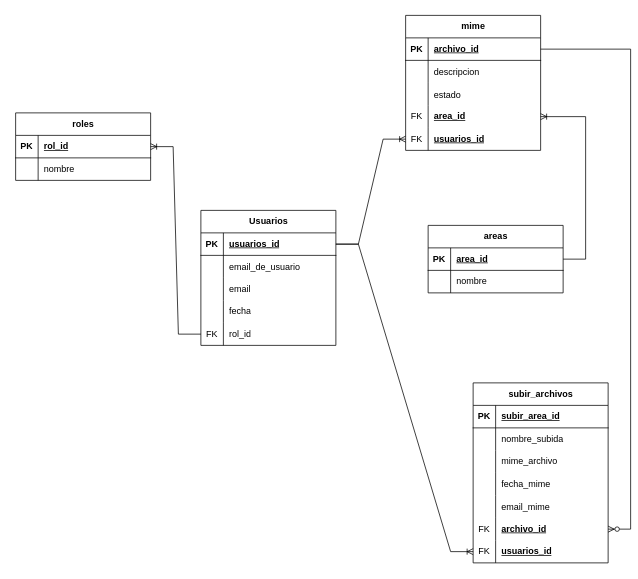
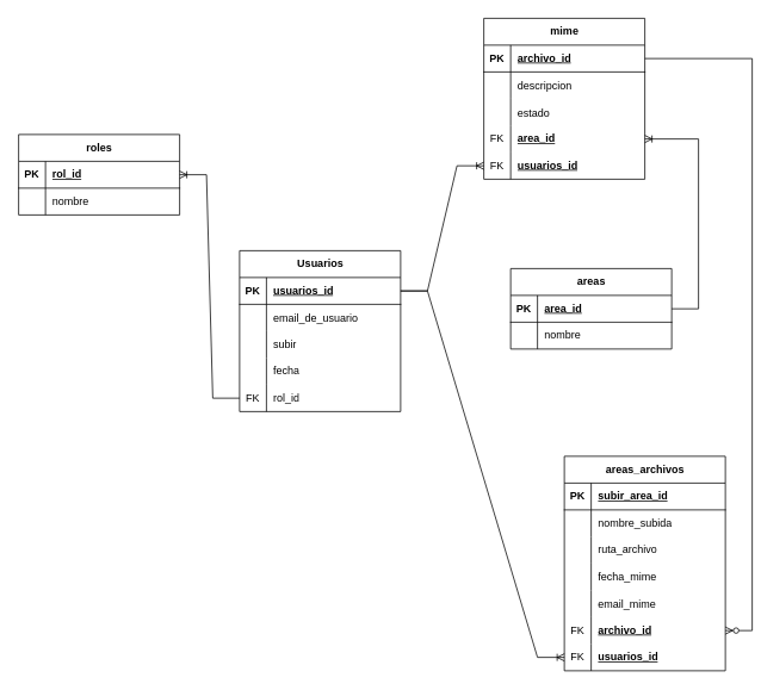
- <mxCell id="41" value="email" style="shape=partialRectangle;connectable=0;fillColor=none;top=0;left=0;bottom=0;right=0;align=left;spacingLeft=6;overflow=hidden;whiteSpace=wrap;html=1;" vertex="1" parent="39"><mxGeometry x="30" width="150" height="30" as="geometry"><mxRectangle width="150" height="30" as="alternateBounds" /></mxGeometry></mxCell>
+ <mxCell id="41" value="subir" style="shape=partialRectangle;connectable=0;fillColor=none;top=0;left=0;bottom=0;right=0;align=left;spacingLeft=6;overflow=hidden;whiteSpace=wrap;html=1;" vertex="1" parent="39"><mxGeometry x="30" width="150" height="30" as="geometry"><mxRectangle width="150" height="30" as="alternateBounds" /></mxGeometry></mxCell>
- <mxCell id="51" value="subir_archivos" style="shape=table;startSize=30;container=1;collapsible=1;childLayout=tableLayout;fixedRows=1;rowLines=0;fontStyle=1;align=center;resizeLast=1;html=1;" vertex="1" parent="1"><mxGeometry x="630" y="510" width="180" height="240" as="geometry" /></mxCell>
+ <mxCell id="51" value="areas_archivos" style="shape=table;startSize=30;container=1;collapsible=1;childLayout=tableLayout;fixedRows=1;rowLines=0;fontStyle=1;align=center;resizeLast=1;html=1;" vertex="1" parent="1"><mxGeometry x="630" y="510" width="180" height="240" as="geometry" /></mxCell>
- <mxCell id="60" value="mime_archivo " style="shape=partialRectangle;connectable=0;fillColor=none;top=0;left=0;bottom=0;right=0;align=left;spacingLeft=6;overflow=hidden;whiteSpace=wrap;html=1;" vertex="1" parent="58"><mxGeometry x="30" width="150" height="30" as="geometry"><mxRectangle width="150" height="30" as="alternateBounds" /></mxGeometry></mxCell>
+ <mxCell id="60" value="ruta_archivo " style="shape=partialRectangle;connectable=0;fillColor=none;top=0;left=0;bottom=0;right=0;align=left;spacingLeft=6;overflow=hidden;whiteSpace=wrap;html=1;" vertex="1" parent="58"><mxGeometry x="30" width="150" height="30" as="geometry"><mxRectangle width="150" height="30" as="alternateBounds" /></mxGeometry></mxCell>
